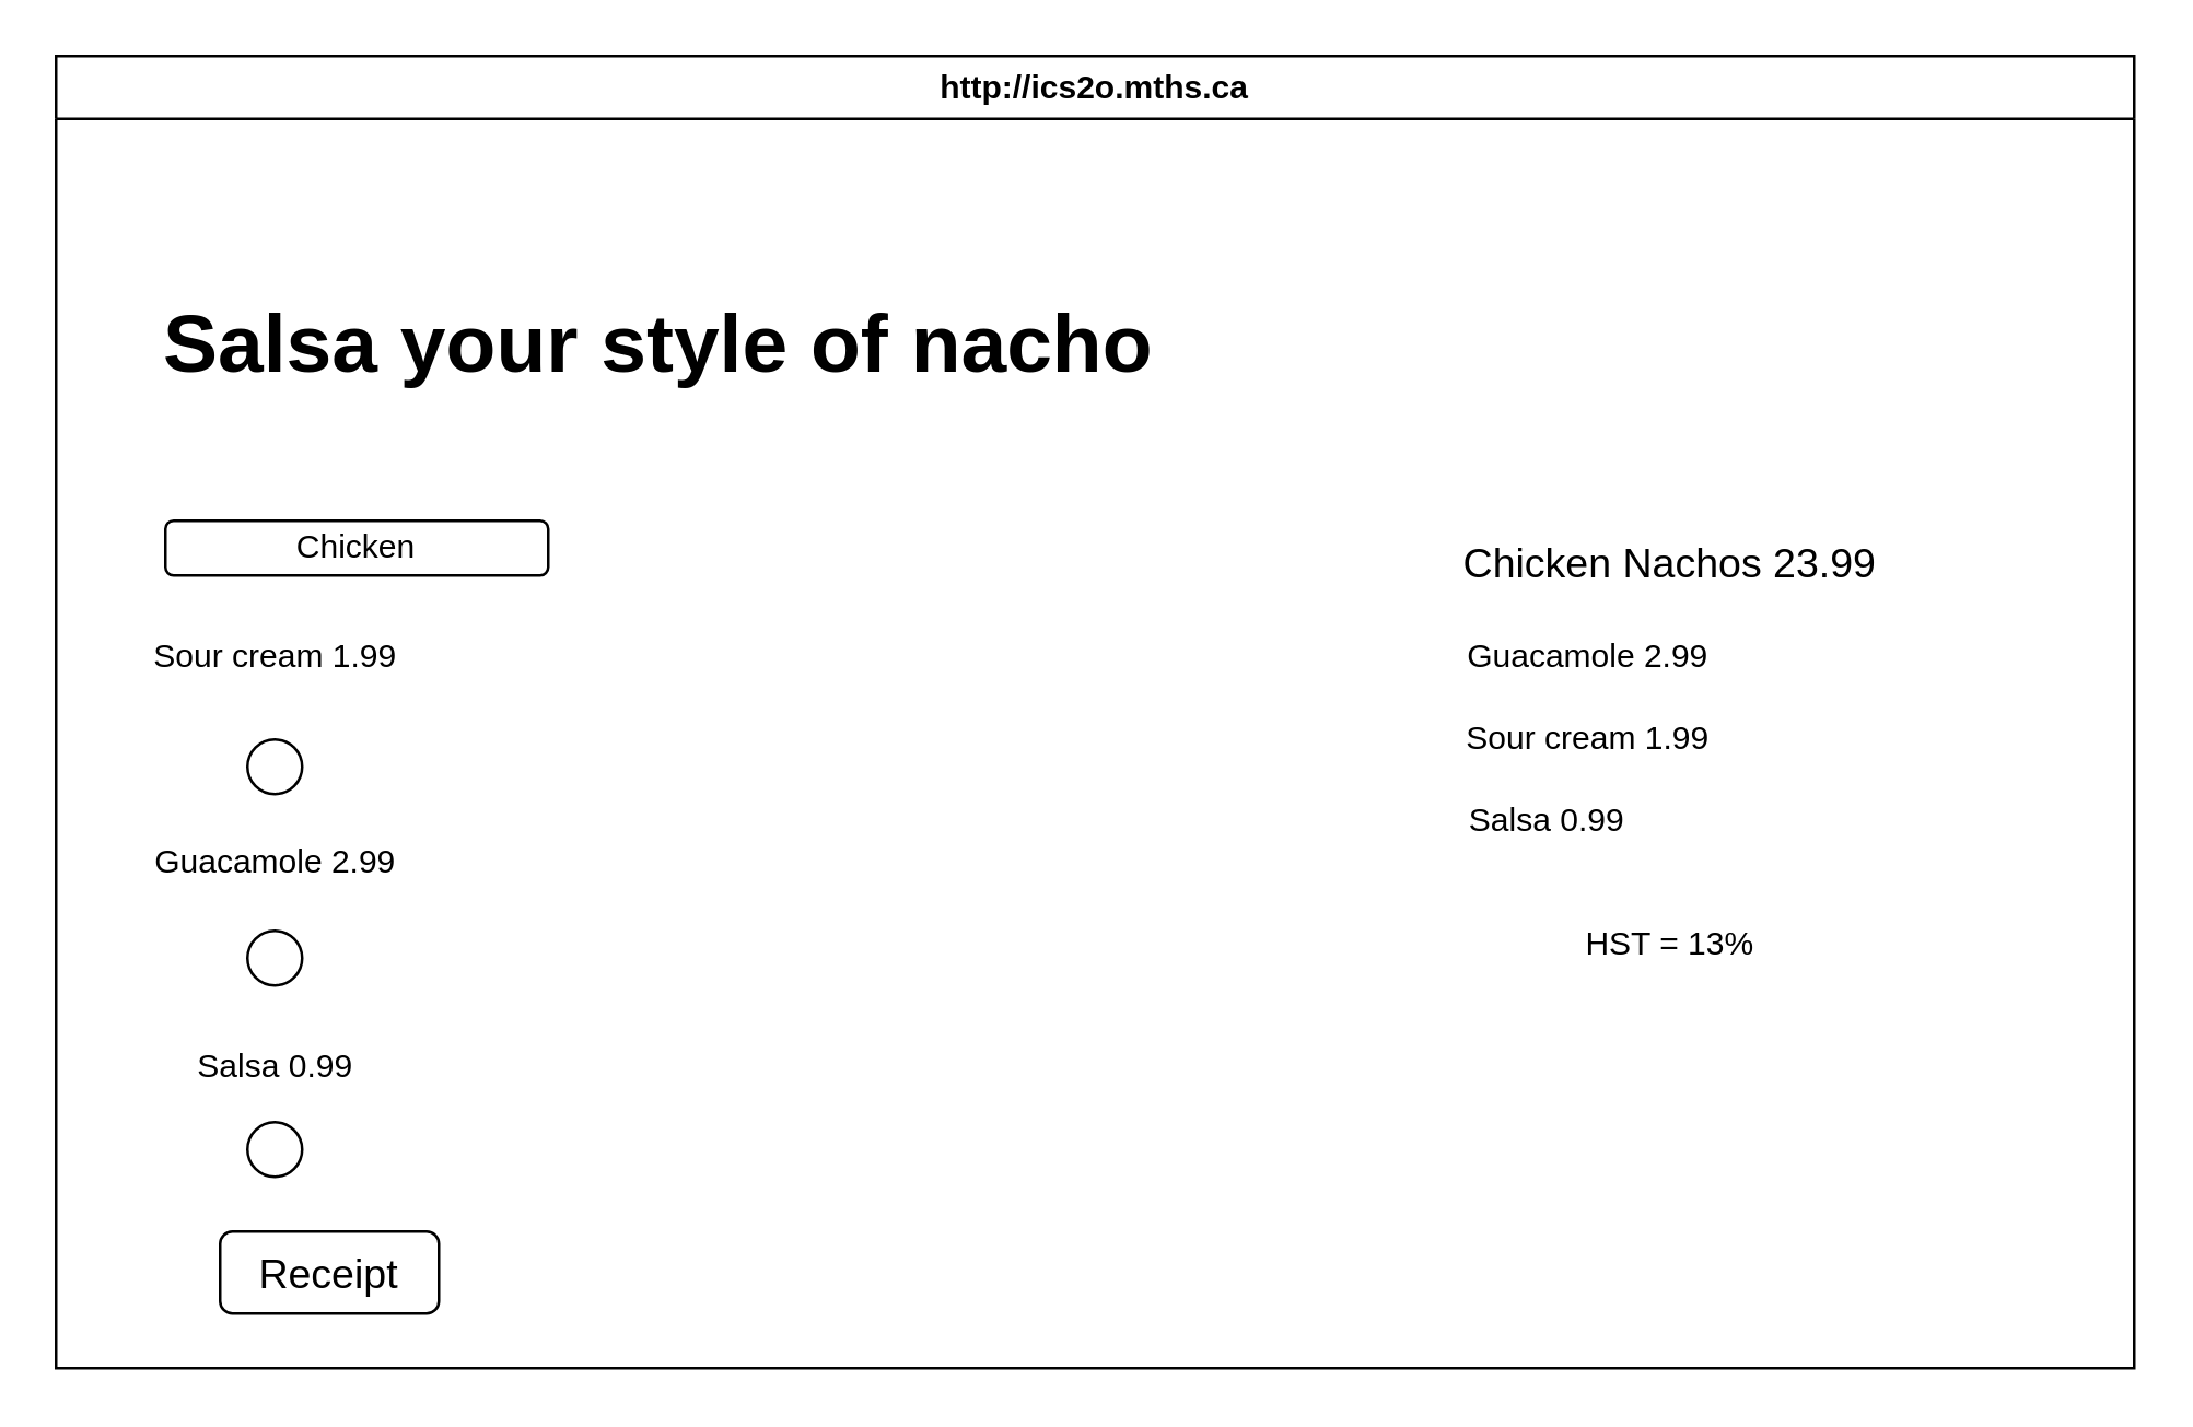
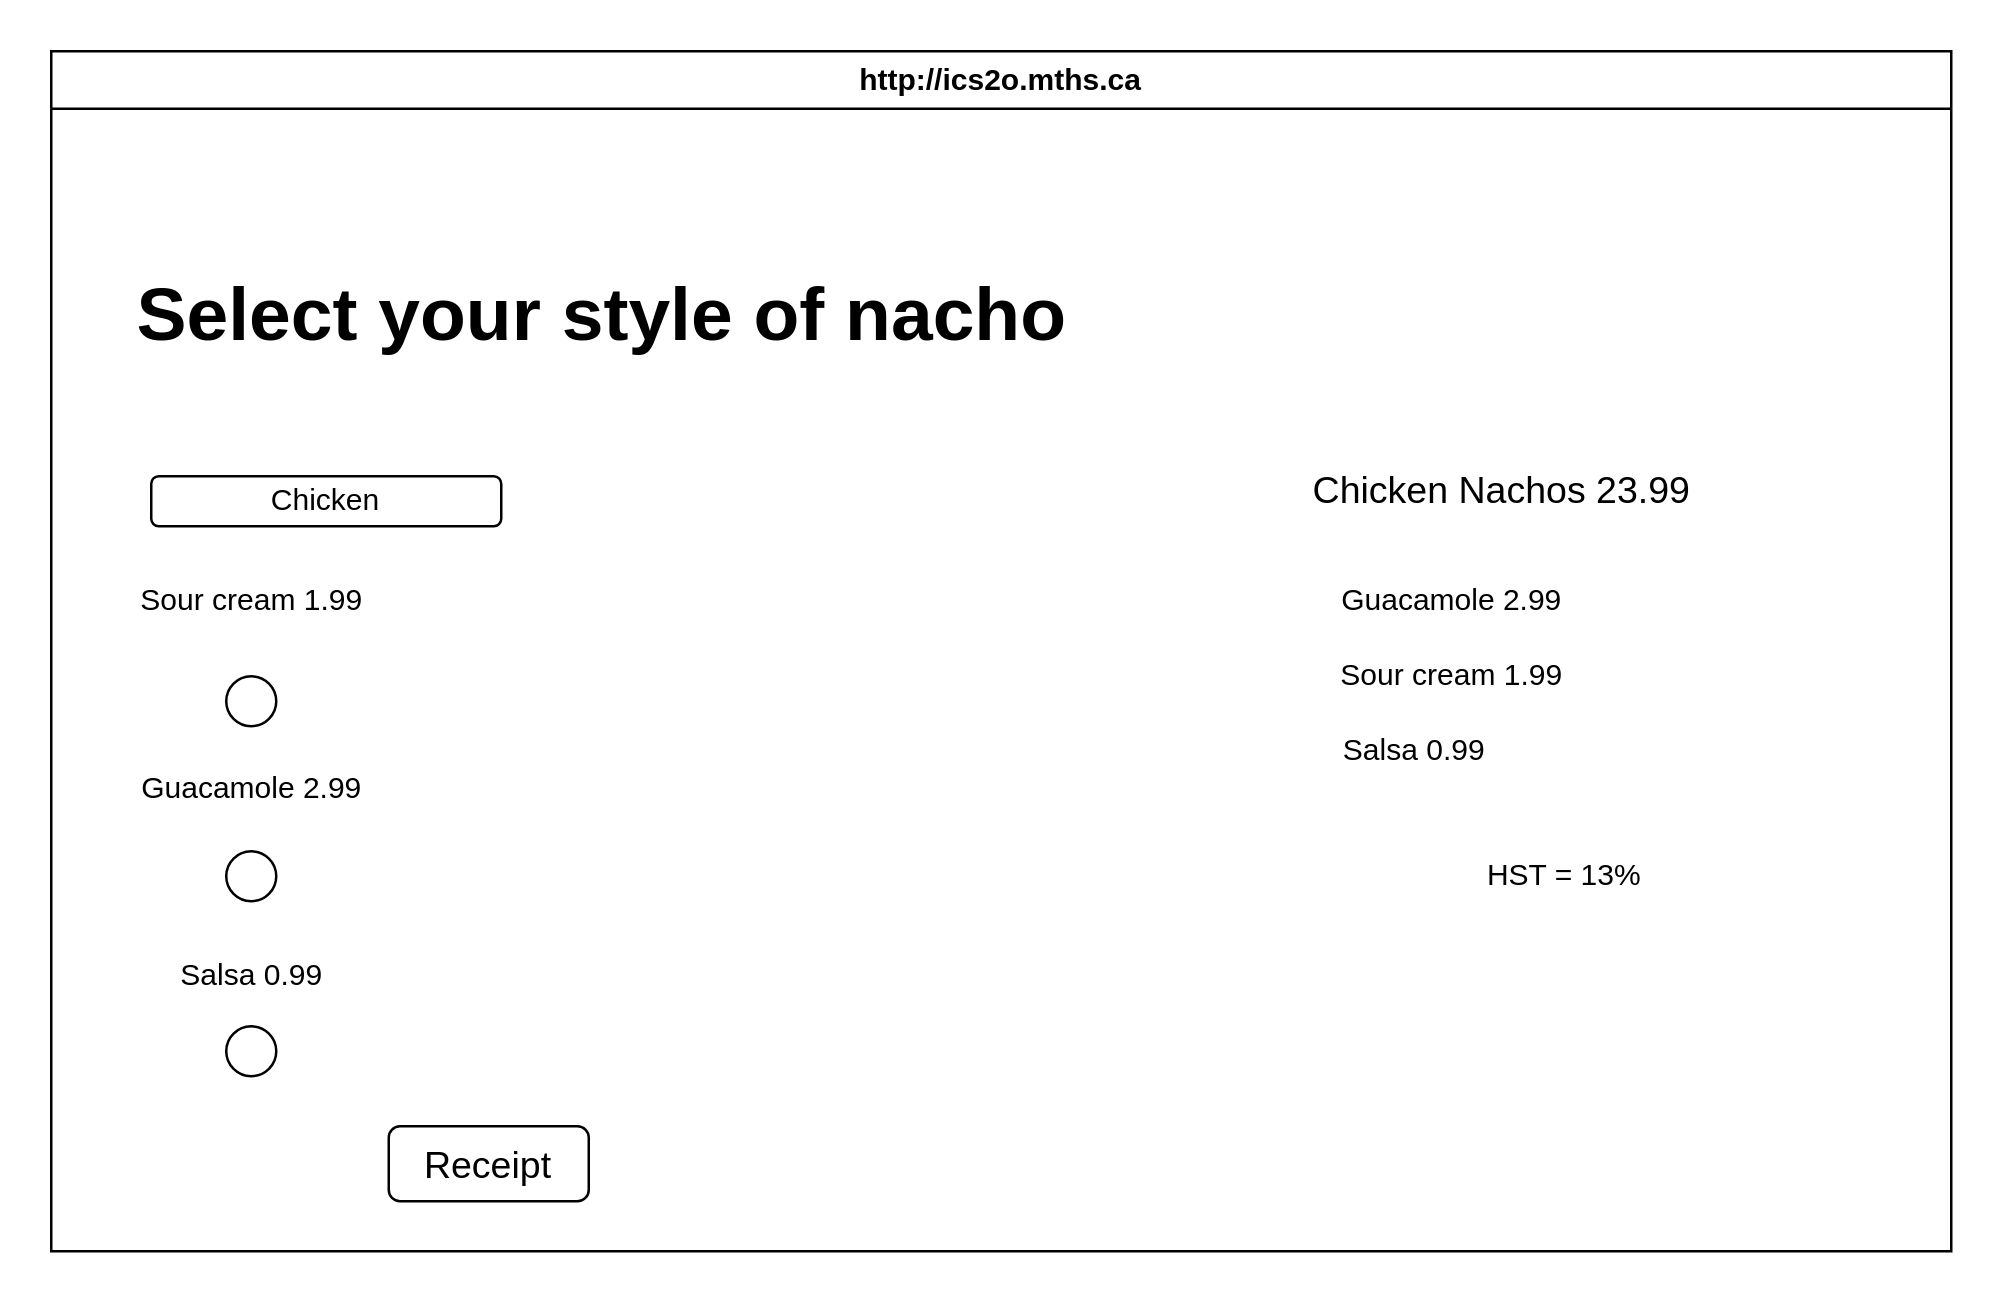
- <mxCell id="3" value="&lt;h1&gt;Salsa your style of nacho&lt;/h1&gt;" style="text;html=1;align=center;verticalAlign=middle;resizable=0;points=[];autosize=1;strokeColor=none;fillColor=none;fontSize=15;" vertex="1" parent="2"><mxGeometry x="20" y="60" width="400" height="90" as="geometry" /></mxCell>
+ <mxCell id="3" value="&lt;h1&gt;Select your style of nacho&lt;/h1&gt;" style="text;html=1;align=center;verticalAlign=middle;resizable=0;points=[];autosize=1;strokeColor=none;fillColor=none;fontSize=15;" vertex="1" parent="2"><mxGeometry x="20" y="60" width="400" height="90" as="geometry" /></mxCell>
- <mxCell id="5" value="Chicken Nachos 23.99" style="text;html=1;align=center;verticalAlign=middle;resizable=0;points=[];autosize=1;strokeColor=none;fillColor=none;fontSize=15;" vertex="1" parent="2"><mxGeometry x="505" y="170" width="170" height="30" as="geometry" /></mxCell>
+ <mxCell id="5" value="Chicken Nachos 23.99" style="text;html=1;align=center;verticalAlign=middle;resizable=0;points=[];autosize=1;strokeColor=none;fillColor=none;fontSize=15;" vertex="1" parent="2"><mxGeometry x="495" y="160" width="170" height="30" as="geometry" /></mxCell>
- <mxCell id="15" value="HST = 13%" style="text;html=1;align=center;verticalAlign=middle;resizable=0;points=[];autosize=1;strokeColor=none;fillColor=none;" vertex="1" parent="2"><mxGeometry x="550" y="310" width="80" height="30" as="geometry" /></mxCell>
+ <mxCell id="15" value="HST = 13%" style="text;html=1;align=center;verticalAlign=middle;resizable=0;points=[];autosize=1;strokeColor=none;fillColor=none;" vertex="1" parent="2"><mxGeometry x="565" y="315" width="80" height="30" as="geometry" /></mxCell>
- <mxCell id="4" value="Receipt" style="rounded=1;whiteSpace=wrap;html=1;fontSize=15;" vertex="1" parent="2"><mxGeometry x="60" y="430" width="80" height="30" as="geometry" /></mxCell>
+ <mxCell id="4" value="Receipt" style="rounded=1;whiteSpace=wrap;html=1;fontSize=15;" vertex="1" parent="2"><mxGeometry x="135" y="430" width="80" height="30" as="geometry" /></mxCell>
